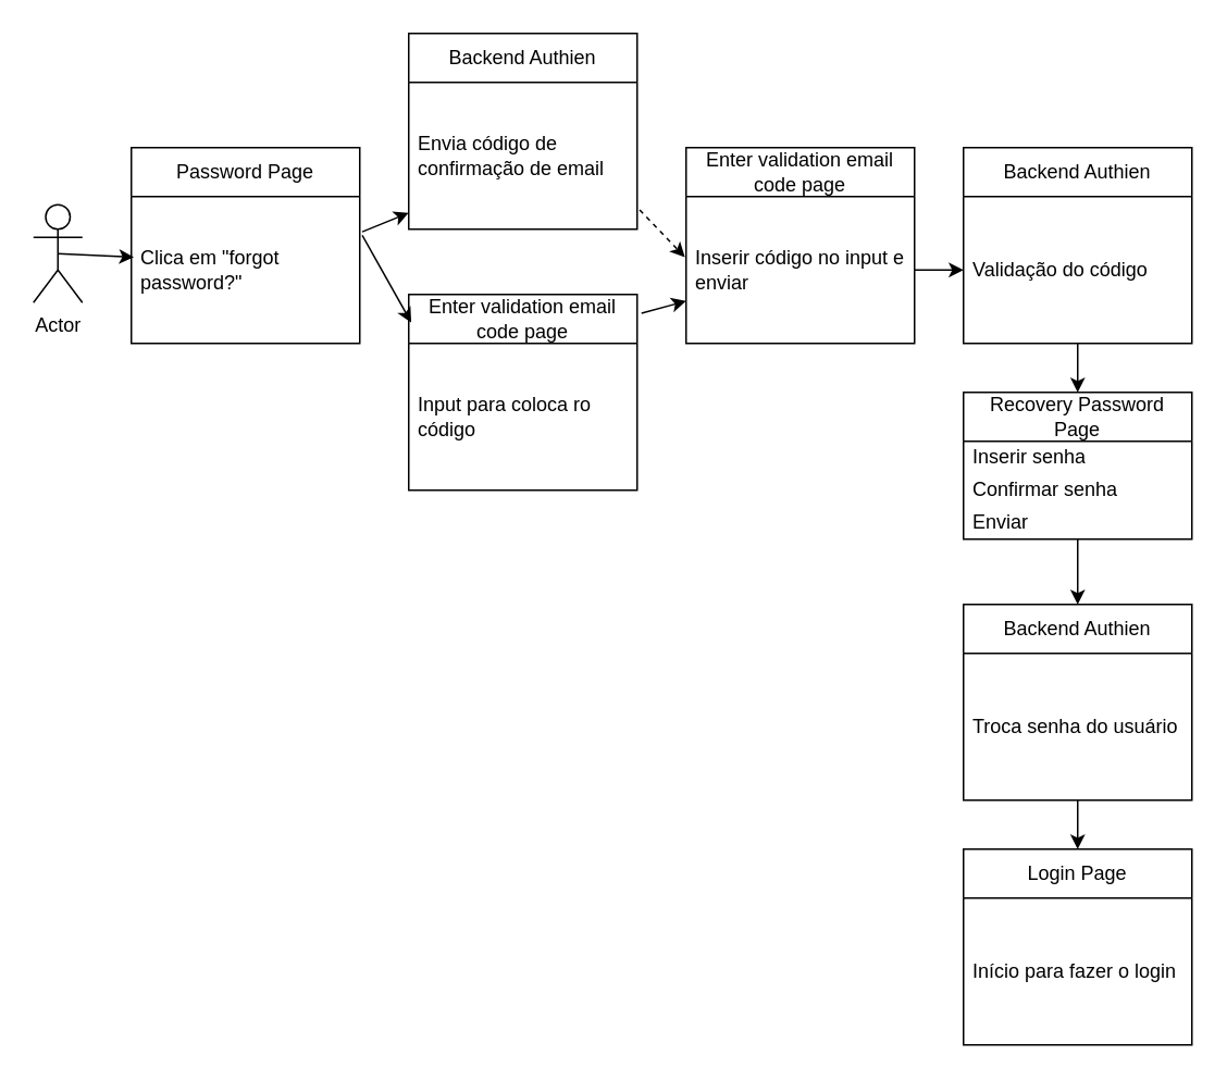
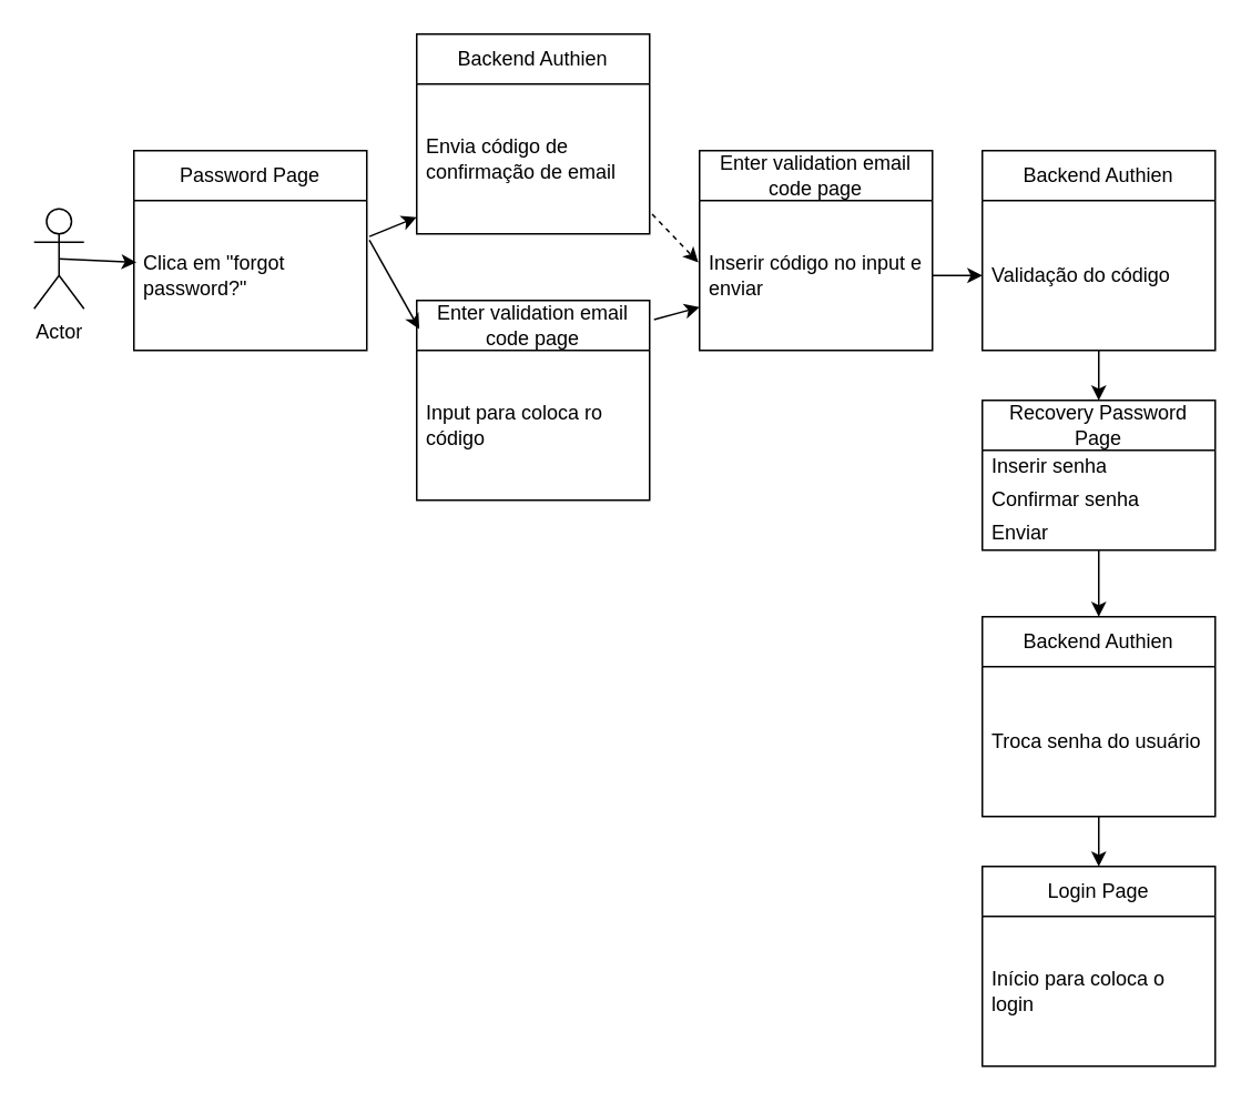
- <mxCell id="18" value="Início para fazer o login" style="text;strokeColor=none;fillColor=none;align=left;verticalAlign=middle;spacingLeft=4;spacingRight=4;overflow=hidden;points=[[0,0.5],[1,0.5]];portConstraint=eastwest;rotatable=0;whiteSpace=wrap;html=1;" vertex="1" parent="17"><mxGeometry y="30" width="140" height="90" as="geometry" /></mxCell>
+ <mxCell id="18" value="Início para coloca o login" style="text;strokeColor=none;fillColor=none;align=left;verticalAlign=middle;spacingLeft=4;spacingRight=4;overflow=hidden;points=[[0,0.5],[1,0.5]];portConstraint=eastwest;rotatable=0;whiteSpace=wrap;html=1;" vertex="1" parent="17"><mxGeometry y="30" width="140" height="90" as="geometry" /></mxCell>
